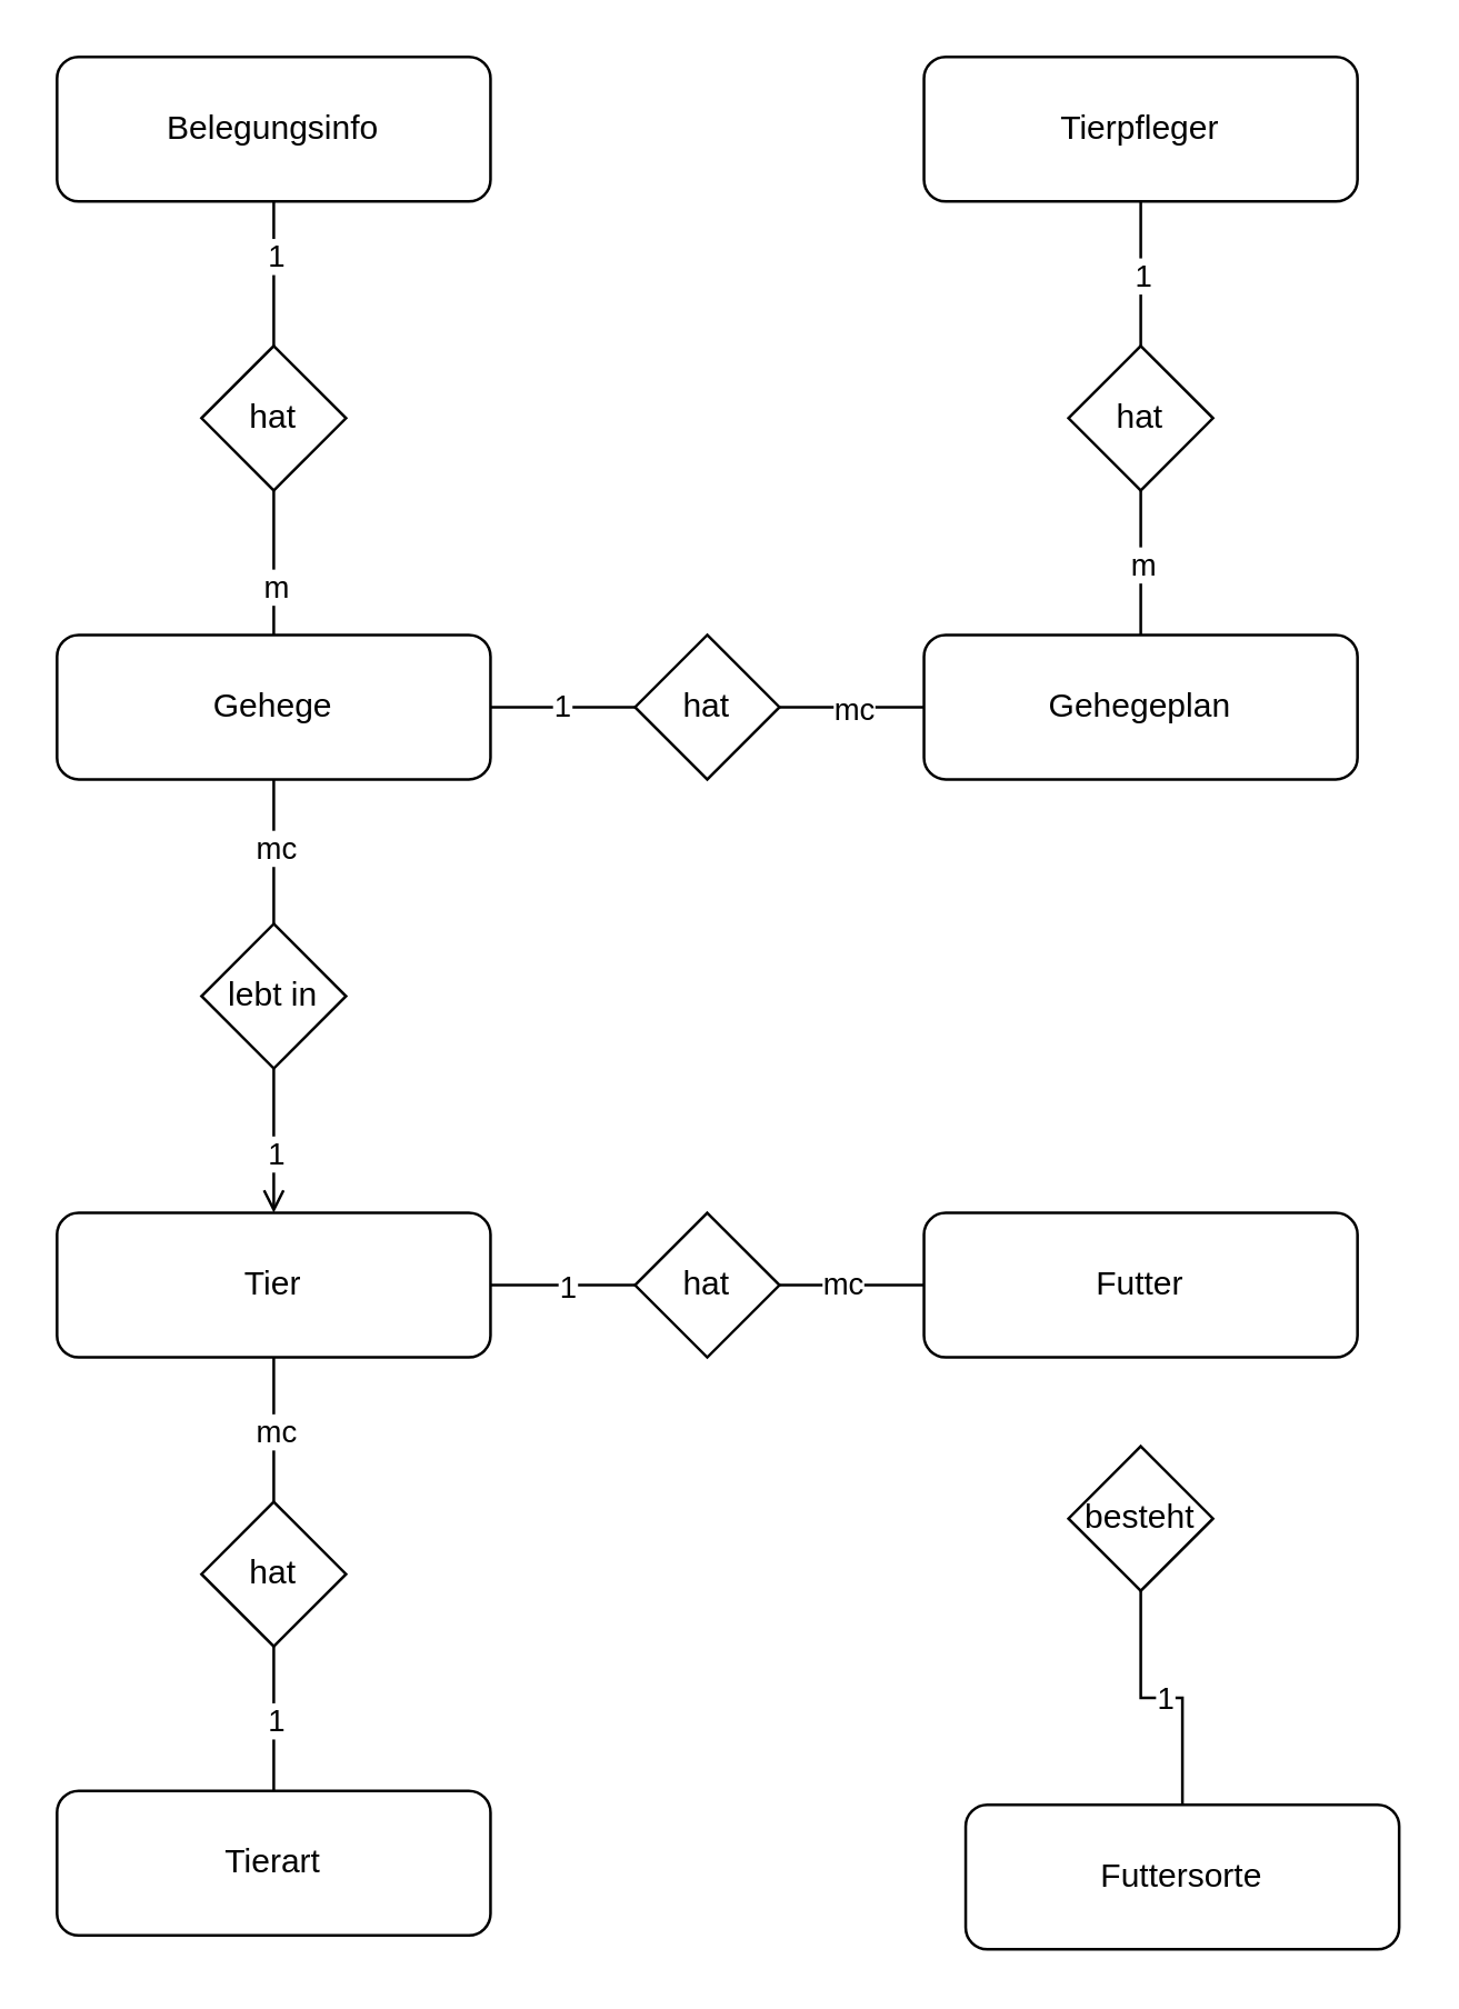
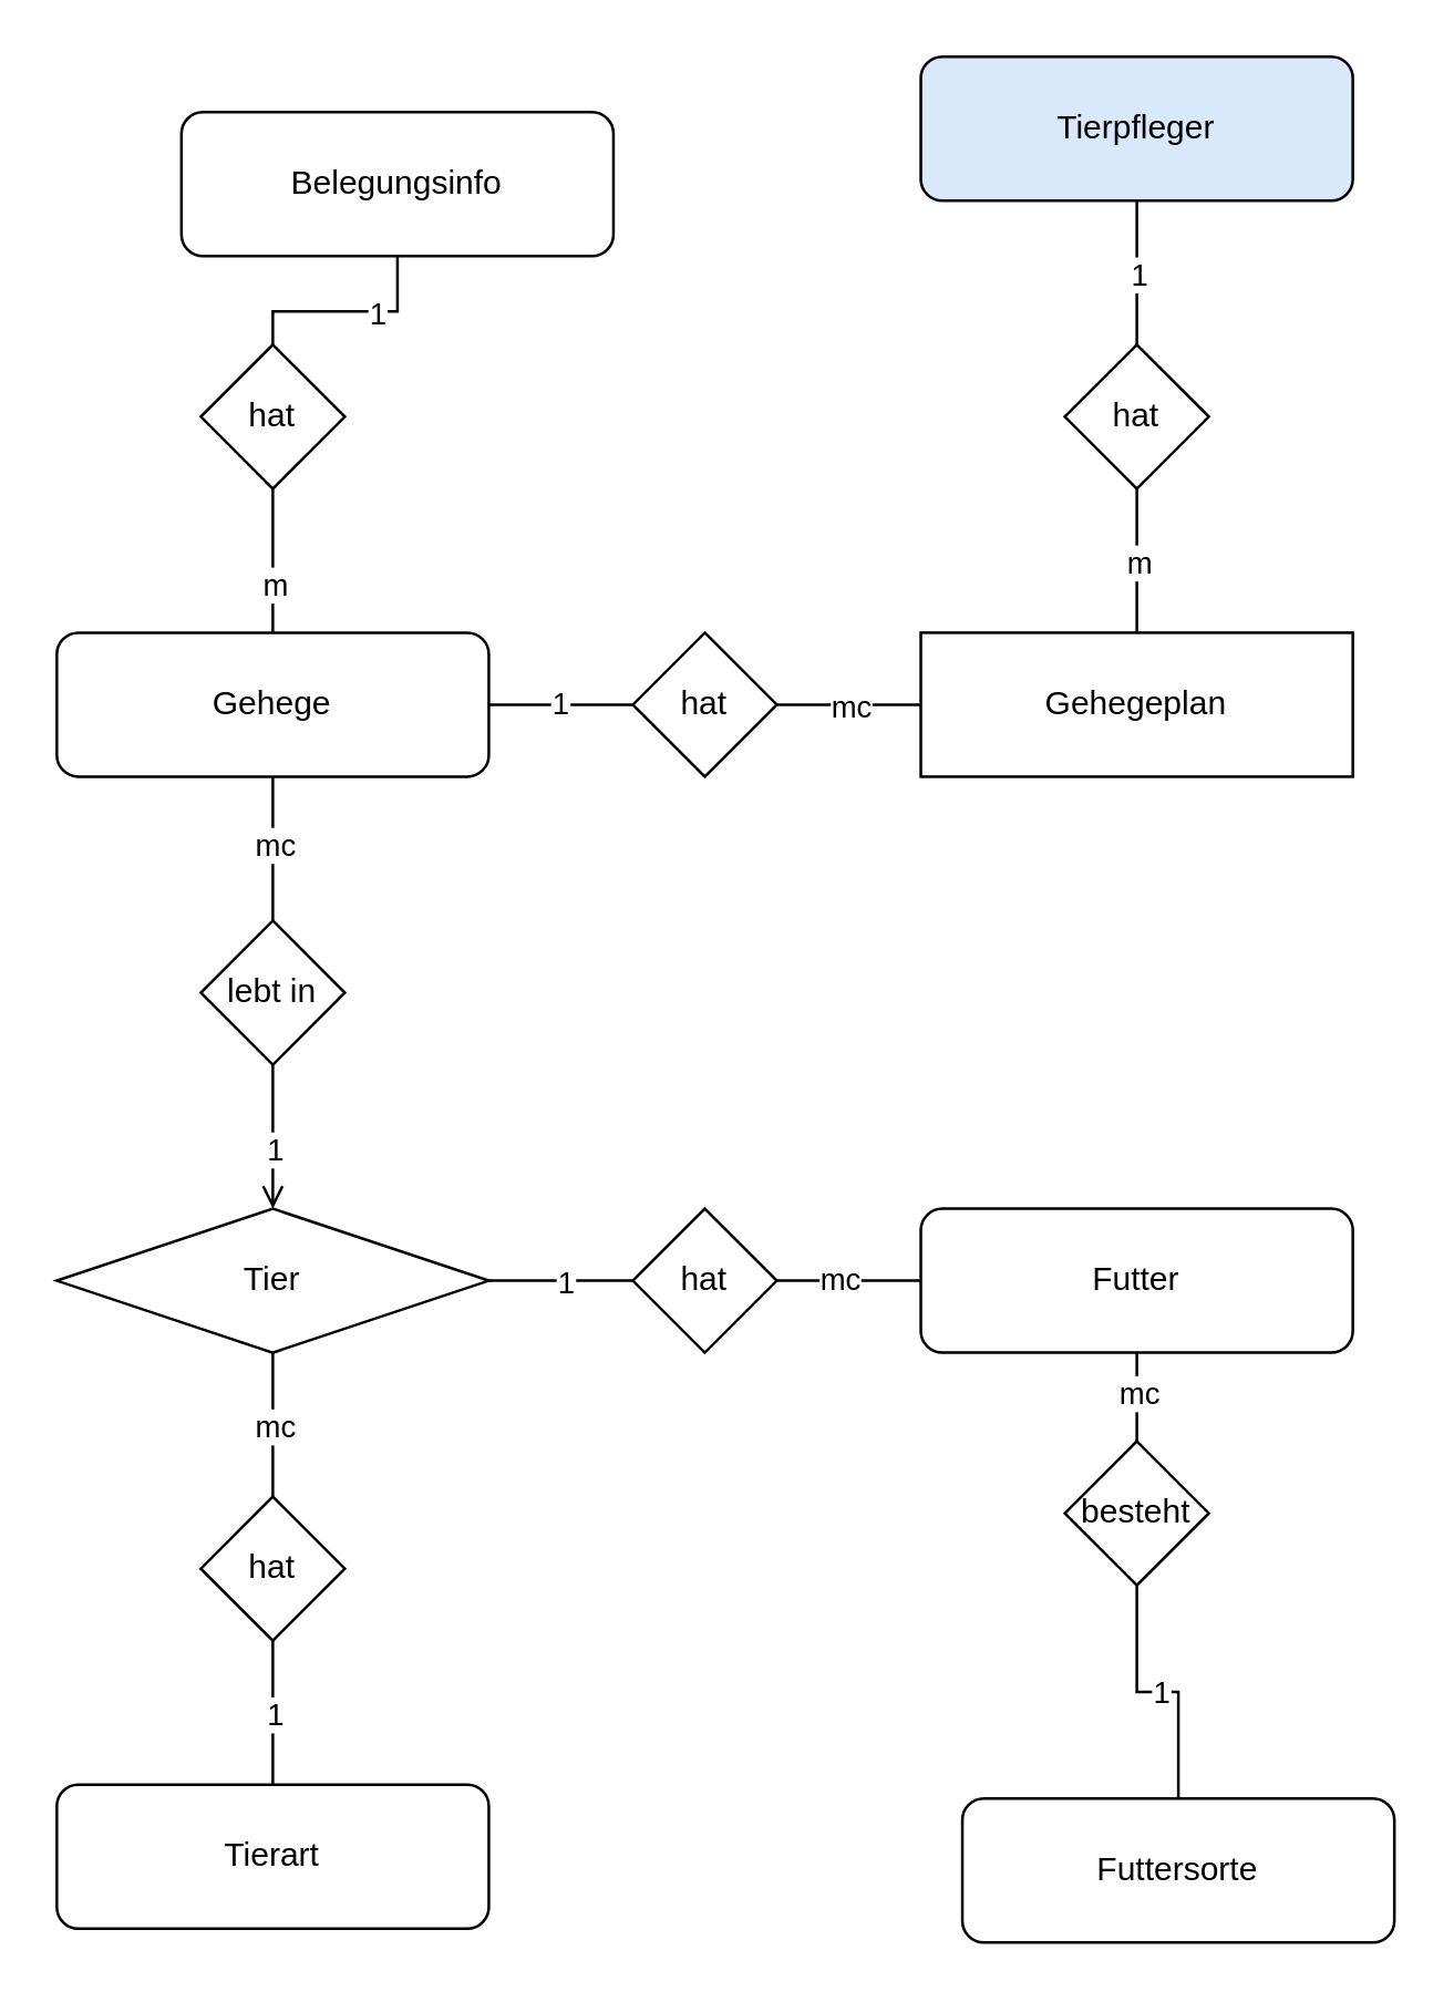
- <mxCell id="20" value="Belegungsinfo" style="rounded=1;whiteSpace=wrap;html=1;fontSize=12;glass=0;strokeWidth=1;shadow=0;" parent="1" vertex="1"><mxGeometry x="20" width="156" height="52" as="geometry" y="20" /></mxCell>
+ <mxCell id="20" value="Belegungsinfo" style="rounded=1;whiteSpace=wrap;html=1;fontSize=12;glass=0;strokeWidth=1;shadow=0;" parent="1" vertex="1"><mxGeometry x="65" y="40" width="156" height="52" as="geometry" /></mxCell>
- <mxCell id="40" value="Tierpfleger" style="rounded=1;whiteSpace=wrap;html=1;fontSize=12;glass=0;strokeWidth=1;shadow=0;" vertex="1" parent="1"><mxGeometry x="332" width="156" height="52" as="geometry" y="20" /></mxCell>
+ <mxCell id="40" value="Tierpfleger" style="rounded=1;whiteSpace=wrap;html=1;fontSize=12;glass=0;strokeWidth=1;shadow=0;fillColor=#dae8fc;" vertex="1" parent="1"><mxGeometry x="332" width="156" height="52" as="geometry" y="20" /></mxCell>
- <mxCell id="8" value="Gehegeplan" style="rounded=1;whiteSpace=wrap;html=1;fontSize=12;glass=0;strokeWidth=1;shadow=0;" parent="1" vertex="1"><mxGeometry x="332" y="228" width="156" height="52" as="geometry" /></mxCell>
+ <mxCell id="8" value="Gehegeplan" style="whiteSpace=wrap;html=1;fontSize=12;glass=0;strokeWidth=1;shadow=0;rounded=0;" parent="1" vertex="1"><mxGeometry x="332" y="228" width="156" height="52" as="geometry" /></mxCell>
- <mxCell id="4" value="Tier" style="rounded=1;whiteSpace=wrap;html=1;fontSize=12;glass=0;strokeWidth=1;shadow=0;" parent="1" vertex="1"><mxGeometry x="20" y="436" width="156" height="52" as="geometry" /></mxCell>
+ <mxCell id="4" value="Tier" style="rhombus;whiteSpace=wrap;html=1;fontSize=12;glass=0;strokeWidth=1;shadow=0;" parent="1" vertex="1"><mxGeometry x="20" y="436" width="156" height="52" as="geometry" /></mxCell>
+ <mxCell id="9" style="edgeStyle=orthogonalEdgeStyle;rounded=0;orthogonalLoop=1;jettySize=auto;html=1;entryX=0.5;entryY=0;entryDx=0;entryDy=0;endArrow=none;endFill=0;" parent="1" source="13" target="23" edge="1"><mxGeometry relative="1" as="geometry" /></mxCell>
+ <mxCell id="10" value="mc" style="edgeLabel;html=1;align=center;verticalAlign=middle;resizable=0;points=[];" vertex="1" connectable="0" parent="9"><mxGeometry x="0.098" relative="1" as="geometry"><mxPoint as="offset" /></mxGeometry></mxCell>
